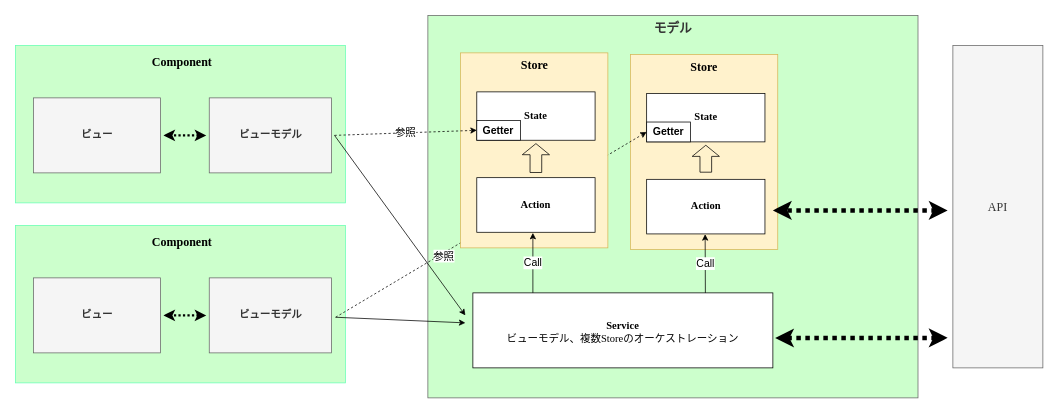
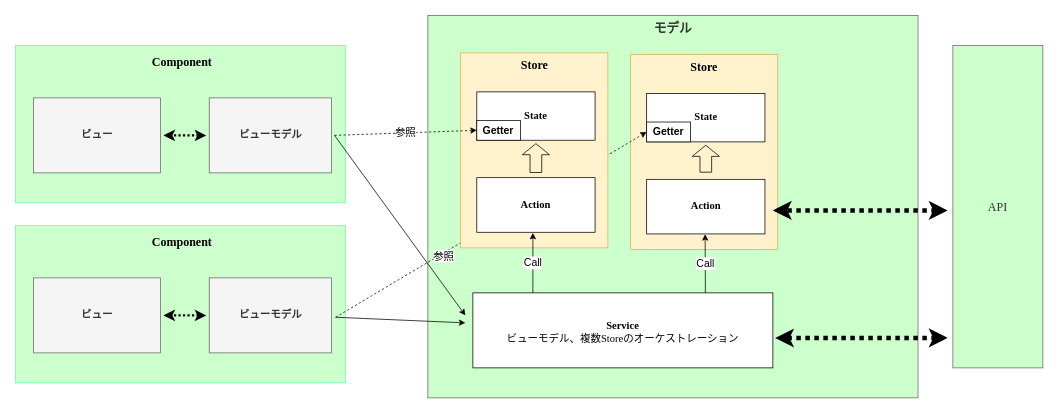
- <mxCell id="30" value="API" style="rounded=0;whiteSpace=wrap;html=1;fontSize=16;fillColor=#f5f5f5;strokeColor=#666666;fontFamily=Noto Sans JP;fontSource=https%3A%2F%2Ffonts.googleapis.com%2Fcss%3Ffamily%3DNoto%2BSans%2BJP;fontColor=#333333;" parent="1" vertex="1"><mxGeometry x="1270" y="60" width="120" height="430" as="geometry" /></mxCell>
+ <mxCell id="30" value="API" style="rounded=0;whiteSpace=wrap;html=1;fontSize=16;fillColor=#ccffcc;strokeColor=#666666;fontFamily=Noto Sans JP;fontSource=https%3A%2F%2Ffonts.googleapis.com%2Fcss%3Ffamily%3DNoto%2BSans%2BJP;fontColor=#333333;" parent="1" vertex="1"><mxGeometry x="1270" y="60" width="120" height="430" as="geometry" /></mxCell>
